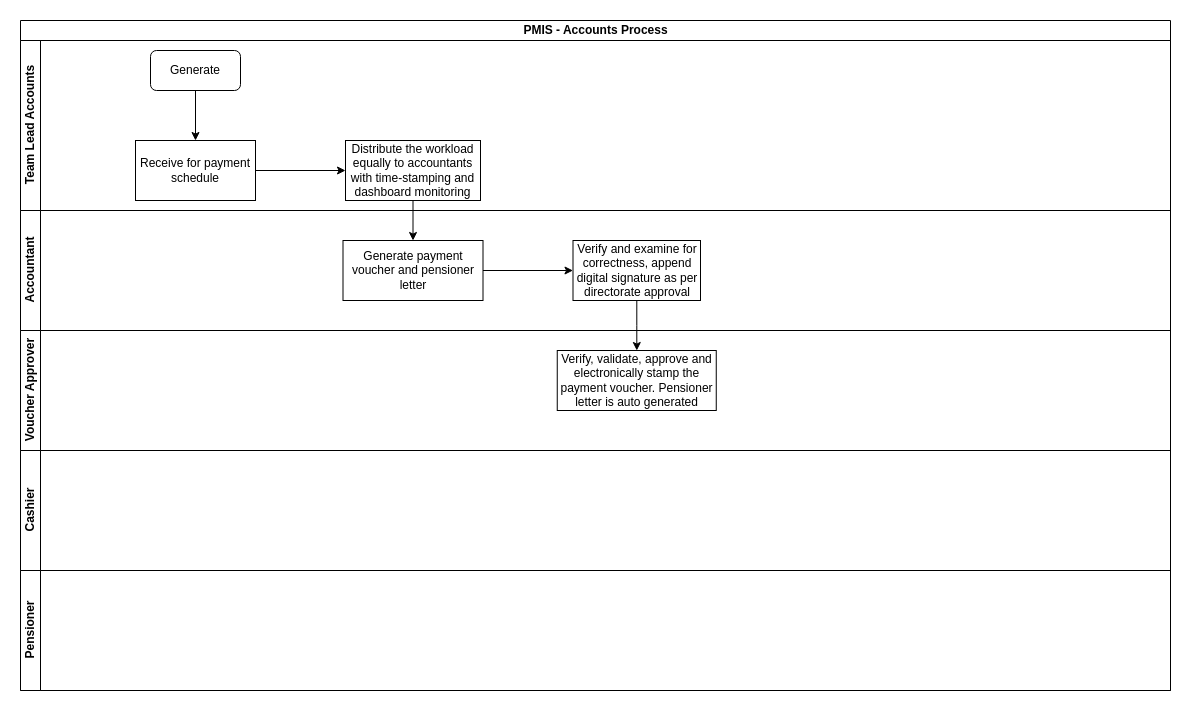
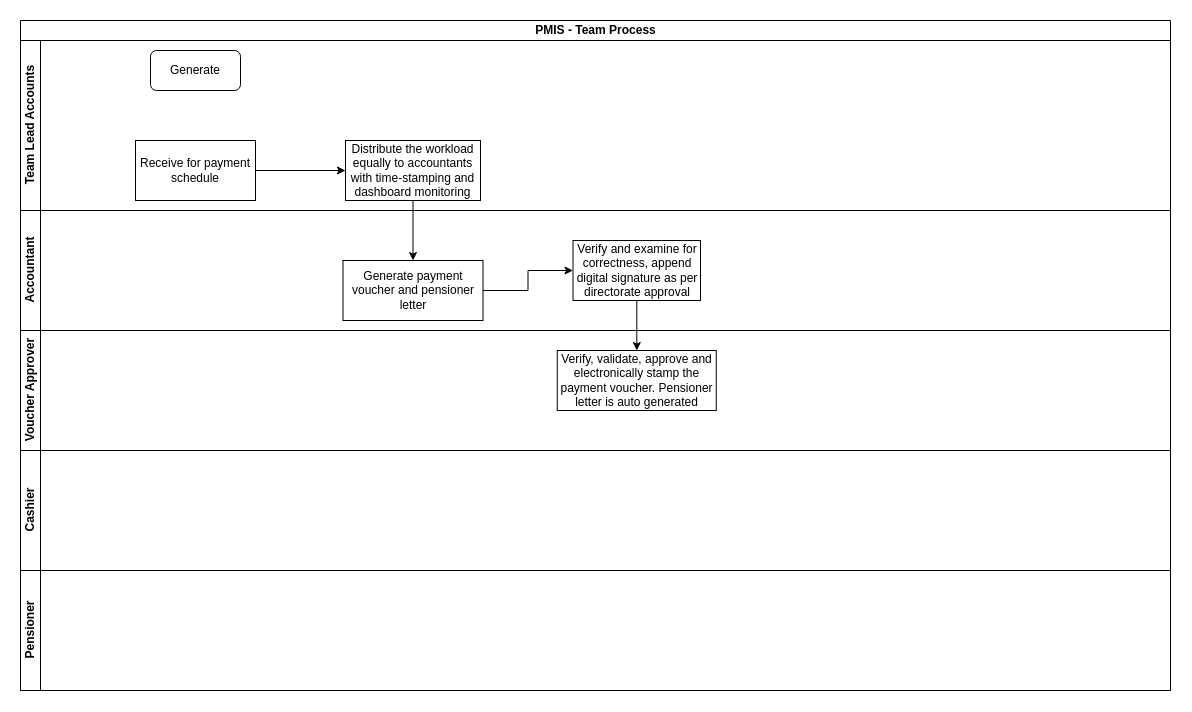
- <mxCell id="2" value="PMIS - Accounts Process" style="swimlane;html=1;childLayout=stackLayout;resizeParent=1;resizeParentMax=0;horizontal=1;startSize=20;horizontalStack=0;" vertex="1" parent="1"><mxGeometry y="20" width="1150" height="670" as="geometry" x="20" /></mxCell>
+ <mxCell id="2" value="PMIS - Team Process" style="swimlane;html=1;childLayout=stackLayout;resizeParent=1;resizeParentMax=0;horizontal=1;startSize=20;horizontalStack=0;" vertex="1" parent="1"><mxGeometry y="20" width="1150" height="670" as="geometry" x="20" /></mxCell>
- <mxCell id="6" value="" style="edgeStyle=orthogonalEdgeStyle;rounded=0;orthogonalLoop=1;jettySize=auto;html=1;entryX=0.5;entryY=0;entryDx=0;entryDy=0;" edge="1" parent="3" source="4" target="5"><mxGeometry relative="1" as="geometry"><mxPoint x="175" y="120" as="targetPoint" /></mxGeometry></mxCell>
- <mxCell id="8" value="Generate payment voucher and pensioner letter" style="whiteSpace=wrap;html=1;rounded=0;" vertex="1" parent="7"><mxGeometry x="322.5" y="30" width="140" height="60" as="geometry" /></mxCell>
+ <mxCell id="8" value="Generate payment voucher and pensioner letter" style="whiteSpace=wrap;html=1;rounded=0;" vertex="1" parent="7"><mxGeometry x="322.5" y="50" width="140" height="60" as="geometry" /></mxCell>
